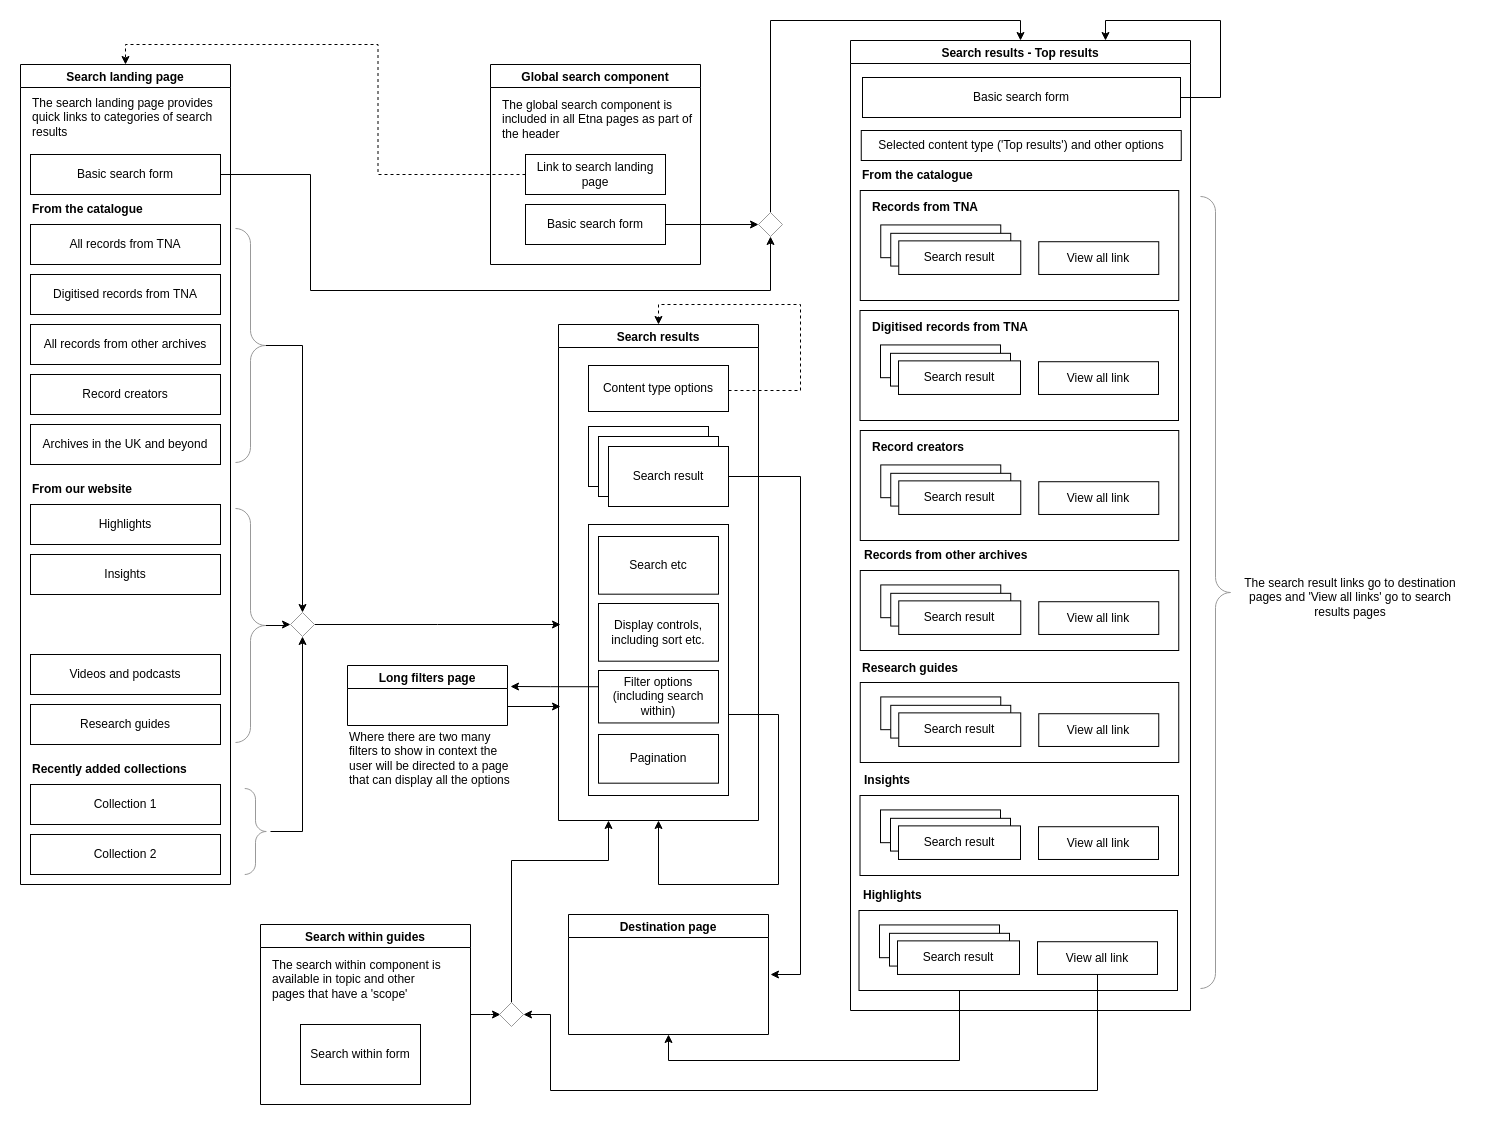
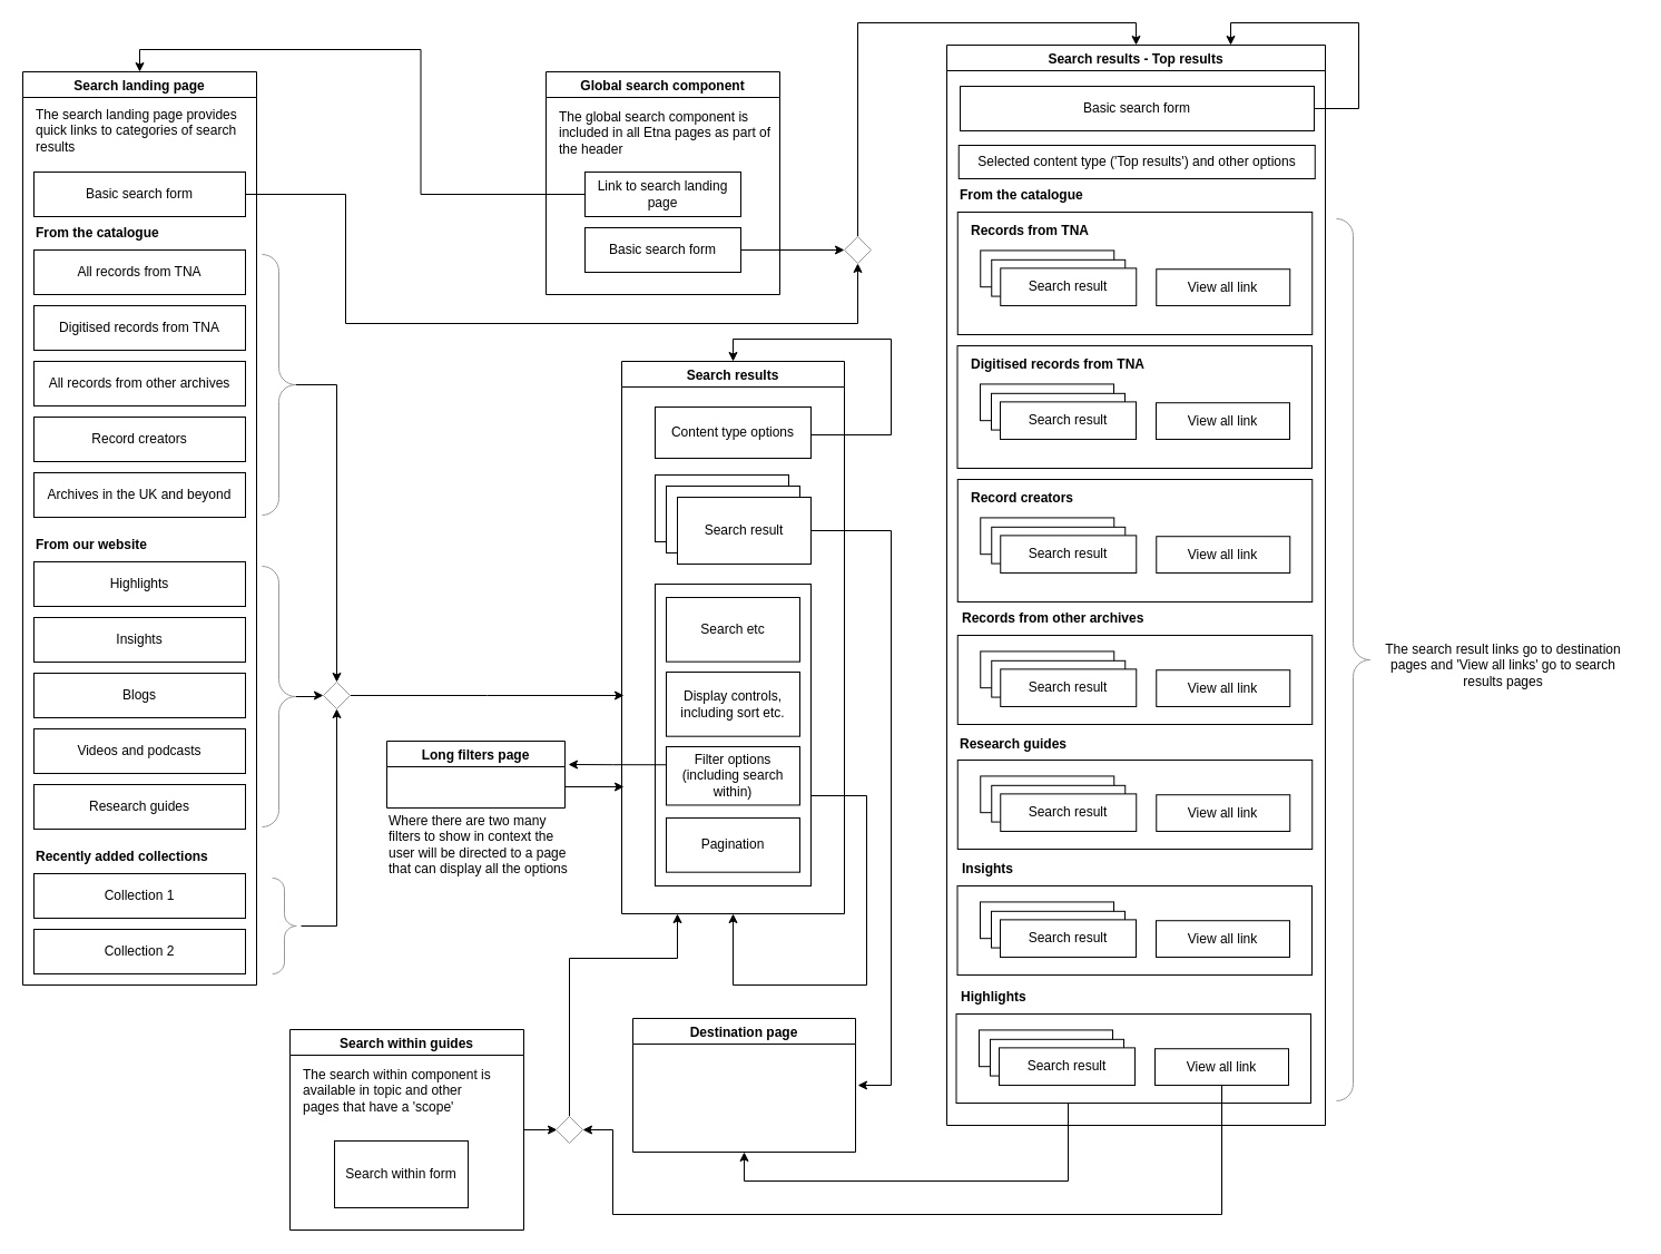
- <mxCell id="2" value="" style="edgeStyle=orthogonalEdgeStyle;rounded=0;orthogonalLoop=1;jettySize=auto;html=1;entryX=0.5;entryY=0;entryDx=0;entryDy=0;exitX=0;exitY=0.5;exitDx=0;exitDy=0;dashed=1;" parent="1" source="5" target="104" edge="1"><mxGeometry relative="1" as="geometry"><mxPoint x="535" y="-16" as="targetPoint" /></mxGeometry></mxCell>
+ <mxCell id="2" value="" style="edgeStyle=orthogonalEdgeStyle;rounded=0;orthogonalLoop=1;jettySize=auto;html=1;entryX=0.5;entryY=0;entryDx=0;entryDy=0;exitX=0;exitY=0.5;exitDx=0;exitDy=0;" parent="1" source="5" target="104" edge="1"><mxGeometry relative="1" as="geometry"><mxPoint x="535" y="-16" as="targetPoint" /></mxGeometry></mxCell>
- <mxCell id="93" value="" style="edgeStyle=orthogonalEdgeStyle;rounded=0;orthogonalLoop=1;jettySize=auto;html=1;entryX=0.5;entryY=0;entryDx=0;entryDy=0;dashed=1;" parent="80" source="88" target="80" edge="1"><mxGeometry relative="1" as="geometry"><mxPoint x="250" y="59" as="targetPoint" /><Array as="points"><mxPoint x="242" y="66" /><mxPoint x="242" y="-20" /><mxPoint x="100" y="-20" /></Array></mxGeometry></mxCell>
+ <mxCell id="93" value="" style="edgeStyle=orthogonalEdgeStyle;rounded=0;orthogonalLoop=1;jettySize=auto;html=1;entryX=0.5;entryY=0;entryDx=0;entryDy=0;" parent="80" source="88" target="80" edge="1"><mxGeometry relative="1" as="geometry"><mxPoint x="250" y="59" as="targetPoint" /><Array as="points"><mxPoint x="242" y="66" /><mxPoint x="242" y="-20" /><mxPoint x="100" y="-20" /></Array></mxGeometry></mxCell>
+ <mxCell id="115" value="Blogs" style="rounded=0;whiteSpace=wrap;html=1;" parent="104" vertex="1"><mxGeometry x="10" y="540" width="190" height="40" as="geometry" /></mxCell>
